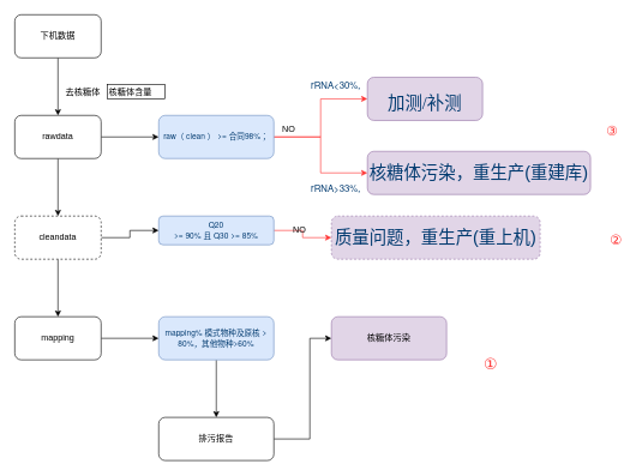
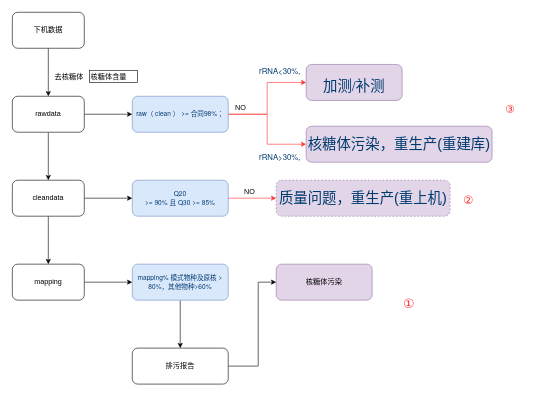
- <mxCell id="28" value="&lt;font style=&quot;font-size: 13px&quot;&gt;&lt;span style=&quot;font-family: &amp;#34;helvetica neue&amp;#34; ; color: rgb(1 , 58 , 111)&quot;&gt;rRNA&amp;gt;33&lt;/span&gt;&lt;span style=&quot;font-family: &amp;#34;helvetica neue&amp;#34; ; color: rgb(1 , 58 , 111)&quot;&gt;%&lt;/span&gt;&lt;span style=&quot;font-family: &amp;#34;.pingfang sc&amp;#34; ; color: rgb(1 , 58 , 111)&quot;&gt;,&lt;/span&gt;&lt;/font&gt;" style="text;html=1;resizable=0;points=[];autosize=1;align=left;verticalAlign=top;spacingTop=-4;" vertex="1" parent="1"><mxGeometry x="430" y="250" width="90" height="20" as="geometry" /></mxCell>
+ <mxCell id="28" value="&lt;font style=&quot;font-size: 13px&quot;&gt;&lt;span style=&quot;font-family: &amp;#34;helvetica neue&amp;#34; ; color: rgb(1 , 58 , 111)&quot;&gt;rRNA&amp;gt;30&lt;/span&gt;&lt;span style=&quot;font-family: &amp;#34;helvetica neue&amp;#34; ; color: rgb(1 , 58 , 111)&quot;&gt;%&lt;/span&gt;&lt;span style=&quot;font-family: &amp;#34;.pingfang sc&amp;#34; ; color: rgb(1 , 58 , 111)&quot;&gt;,&lt;/span&gt;&lt;/font&gt;" style="text;html=1;resizable=0;points=[];autosize=1;align=left;verticalAlign=top;spacingTop=-4;" vertex="1" parent="1"><mxGeometry x="430" y="250" width="90" height="20" as="geometry" /></mxCell>
- <mxCell id="16" value="&lt;font style=&quot;font-size: 11px&quot;&gt;&lt;span style=&quot;font-family: &amp;#34;helvetica neue&amp;#34; ; color: rgb(1 , 58 , 111)&quot;&gt;Q20&lt;br&gt;&lt;/span&gt;&lt;span style=&quot;font-family: &amp;#34;helvetica neue&amp;#34; ; color: rgb(1 , 58 , 111)&quot;&gt;&amp;gt;= 90% &lt;/span&gt;&lt;span style=&quot;color: rgb(1 , 58 , 111)&quot;&gt;且&lt;/span&gt;&lt;span style=&quot;font-family: &amp;#34;helvetica neue&amp;#34; ; color: rgb(1 , 58 , 111)&quot;&gt; &lt;/span&gt;&lt;span style=&quot;font-family: &amp;#34;helvetica neue&amp;#34; ; color: rgb(1 , 58 , 111)&quot;&gt;Q30 &amp;gt;= 85%&lt;/span&gt;&lt;/font&gt;&lt;br&gt;" style="rounded=1;whiteSpace=wrap;html=1;fillColor=#dae8fc;strokeColor=#6c8ebf;" vertex="1" parent="1"><mxGeometry x="220" y="300" width="160" height="40" as="geometry" /></mxCell>
+ <mxCell id="16" value="&lt;font style=&quot;font-size: 11px&quot;&gt;&lt;span style=&quot;font-family: &amp;#34;helvetica neue&amp;#34; ; color: rgb(1 , 58 , 111)&quot;&gt;Q20&lt;br&gt;&lt;/span&gt;&lt;span style=&quot;font-family: &amp;#34;helvetica neue&amp;#34; ; color: rgb(1 , 58 , 111)&quot;&gt;&amp;gt;= 90% &lt;/span&gt;&lt;span style=&quot;color: rgb(1 , 58 , 111)&quot;&gt;且&lt;/span&gt;&lt;span style=&quot;font-family: &amp;#34;helvetica neue&amp;#34; ; color: rgb(1 , 58 , 111)&quot;&gt; &lt;/span&gt;&lt;span style=&quot;font-family: &amp;#34;helvetica neue&amp;#34; ; color: rgb(1 , 58 , 111)&quot;&gt;Q30 &amp;gt;= 85%&lt;/span&gt;&lt;/font&gt;&lt;br&gt;" style="rounded=1;whiteSpace=wrap;html=1;fillColor=#dae8fc;strokeColor=#6c8ebf;" vertex="1" parent="1"><mxGeometry x="220" y="300" width="160" height="60" as="geometry" /></mxCell>
- <mxCell id="14" value="cleandata" style="rounded=1;whiteSpace=wrap;html=1;dashed=1;" vertex="1" parent="1"><mxGeometry x="20" y="300" width="120" height="60" as="geometry" /></mxCell>
+ <mxCell id="14" value="cleandata" style="rounded=1;whiteSpace=wrap;html=1;" vertex="1" parent="1"><mxGeometry x="20" y="300" width="120" height="60" as="geometry" /></mxCell>
- <mxCell id="32" value="&lt;font style=&quot;font-size: 19px&quot; color=&quot;#FF3333&quot;&gt;②&lt;/font&gt;" style="text;html=1;resizable=0;points=[];autosize=1;align=left;verticalAlign=top;spacingTop=-4;strokeWidth=5;" vertex="1" parent="1"><mxGeometry x="845" y="320" width="30" height="20" as="geometry" /></mxCell>
+ <mxCell id="32" value="&lt;font style=&quot;font-size: 19px&quot; color=&quot;#FF3333&quot;&gt;②&lt;/font&gt;" style="text;html=1;resizable=0;points=[];autosize=1;align=left;verticalAlign=top;spacingTop=-4;strokeWidth=5;" vertex="1" parent="1"><mxGeometry x="770" y="320" width="30" height="20" as="geometry" /></mxCell>
